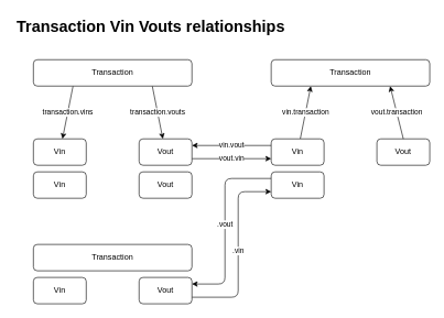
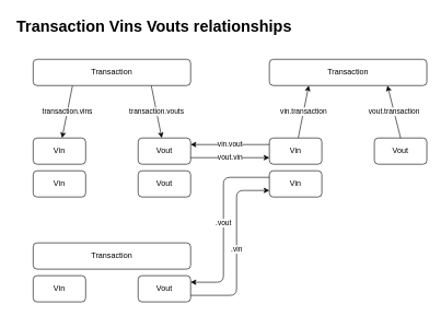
- <mxCell id="16" value="&lt;h1&gt;Transaction Vin Vouts relationships&lt;/h1&gt;" style="text;html=1;strokeColor=none;fillColor=none;spacing=5;spacingTop=-20;whiteSpace=wrap;overflow=hidden;rounded=0;" vertex="1" parent="1"><mxGeometry x="20" y="20" width="470" height="40" as="geometry" /></mxCell>
+ <mxCell id="16" value="&lt;h1&gt;Transaction Vins Vouts relationships&lt;/h1&gt;" style="text;html=1;strokeColor=none;fillColor=none;spacing=5;spacingTop=-20;whiteSpace=wrap;overflow=hidden;rounded=0;" vertex="1" parent="1"><mxGeometry x="20" y="20" width="470" height="40" as="geometry" /></mxCell>
